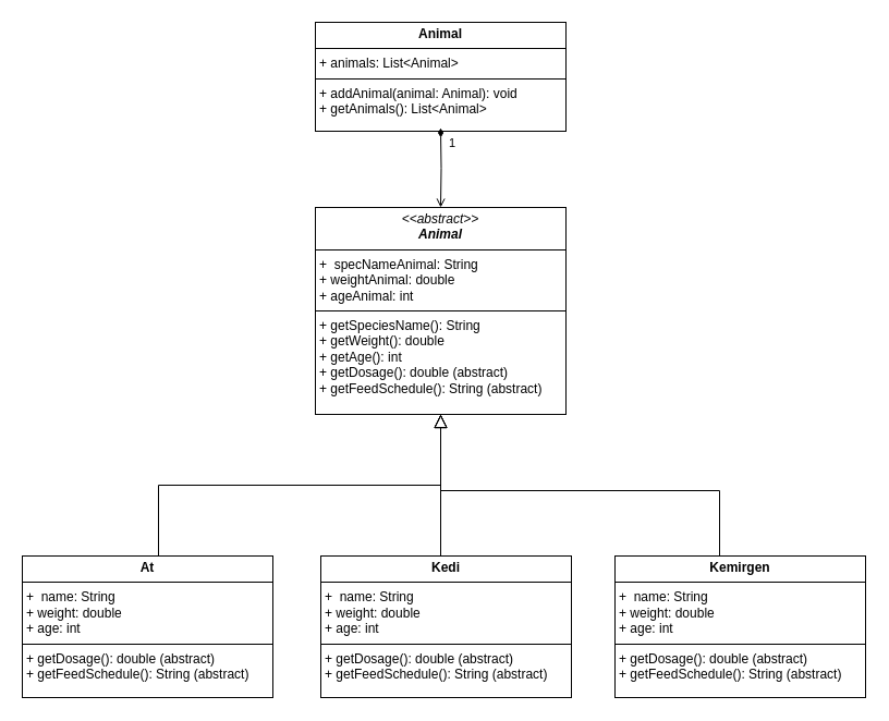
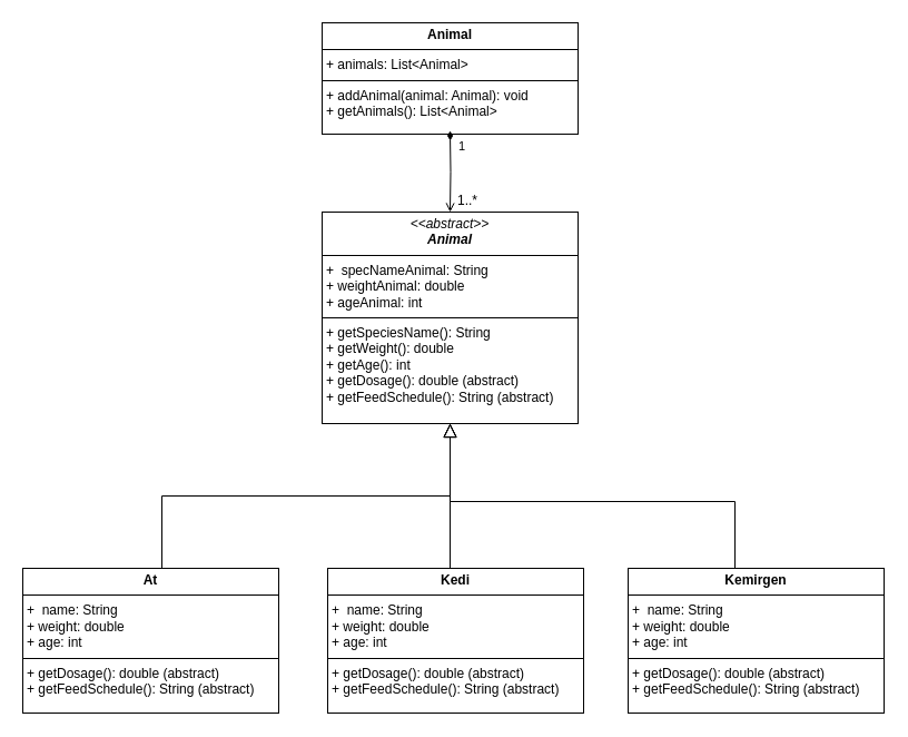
+ <mxCell id="11" value="1..&lt;span class=&quot;hljs-emphasis&quot;&gt;*&lt;/span&gt;" style="text;strokeColor=none;align=center;fillColor=none;html=1;verticalAlign=middle;whiteSpace=wrap;rounded=0;" vertex="1" parent="1"><mxGeometry x="410" y="169" width="20" height="21" as="geometry" /></mxCell>
